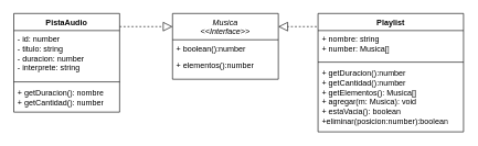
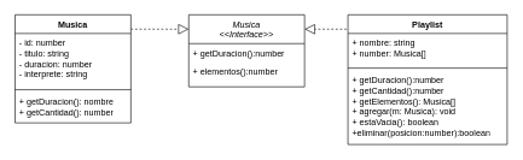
- <mxCell id="6" value="PistaAudio" style="swimlane;fontStyle=1;align=center;verticalAlign=top;childLayout=stackLayout;horizontal=1;startSize=26;horizontalStack=0;resizeParent=1;resizeParentMax=0;resizeLast=0;collapsible=1;marginBottom=0;whiteSpace=wrap;html=1;" parent="1" vertex="1"><mxGeometry x="20" y="20" width="160" height="150" as="geometry" /></mxCell>
+ <mxCell id="6" value="Musica" style="swimlane;fontStyle=1;align=center;verticalAlign=top;childLayout=stackLayout;horizontal=1;startSize=26;horizontalStack=0;resizeParent=1;resizeParentMax=0;resizeLast=0;collapsible=1;marginBottom=0;whiteSpace=wrap;html=1;" parent="1" vertex="1"><mxGeometry x="20" y="20" width="160" height="150" as="geometry" /></mxCell>
- <mxCell id="3" value="+ boolean():number" style="text;align=left;verticalAlign=top;spacingLeft=4;spacingRight=4;overflow=hidden;rotatable=0;points=[[0,0.5],[1,0.5]];portConstraint=eastwest;" parent="2" vertex="1"><mxGeometry y="40" width="160" height="26" as="geometry" /></mxCell>
+ <mxCell id="3" value="+ getDuracion():number" style="text;align=left;verticalAlign=top;spacingLeft=4;spacingRight=4;overflow=hidden;rotatable=0;points=[[0,0.5],[1,0.5]];portConstraint=eastwest;" parent="2" vertex="1"><mxGeometry y="40" width="160" height="26" as="geometry" /></mxCell>
